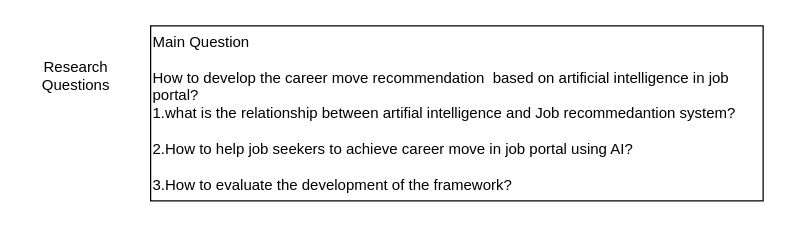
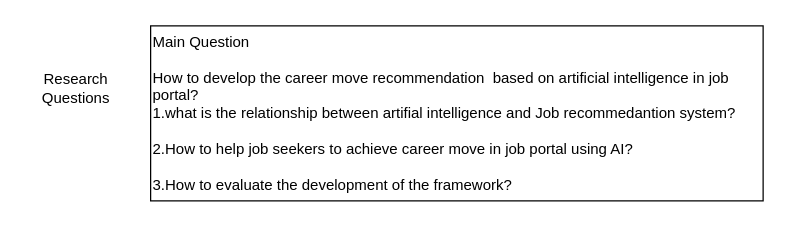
- <mxCell id="3" value="Research&lt;br&gt;Questions" style="text;html=1;align=center;verticalAlign=middle;resizable=0;points=[];autosize=1;strokeColor=none;fillColor=none;" vertex="1" parent="1"><mxGeometry x="20" y="40" width="80" height="40" as="geometry" /></mxCell>
+ <mxCell id="3" value="Research&lt;br&gt;Questions" style="text;html=1;align=center;verticalAlign=middle;resizable=0;points=[];autosize=1;strokeColor=none;fillColor=none;" vertex="1" parent="1"><mxGeometry x="20" y="50" width="80" height="40" as="geometry" /></mxCell>
